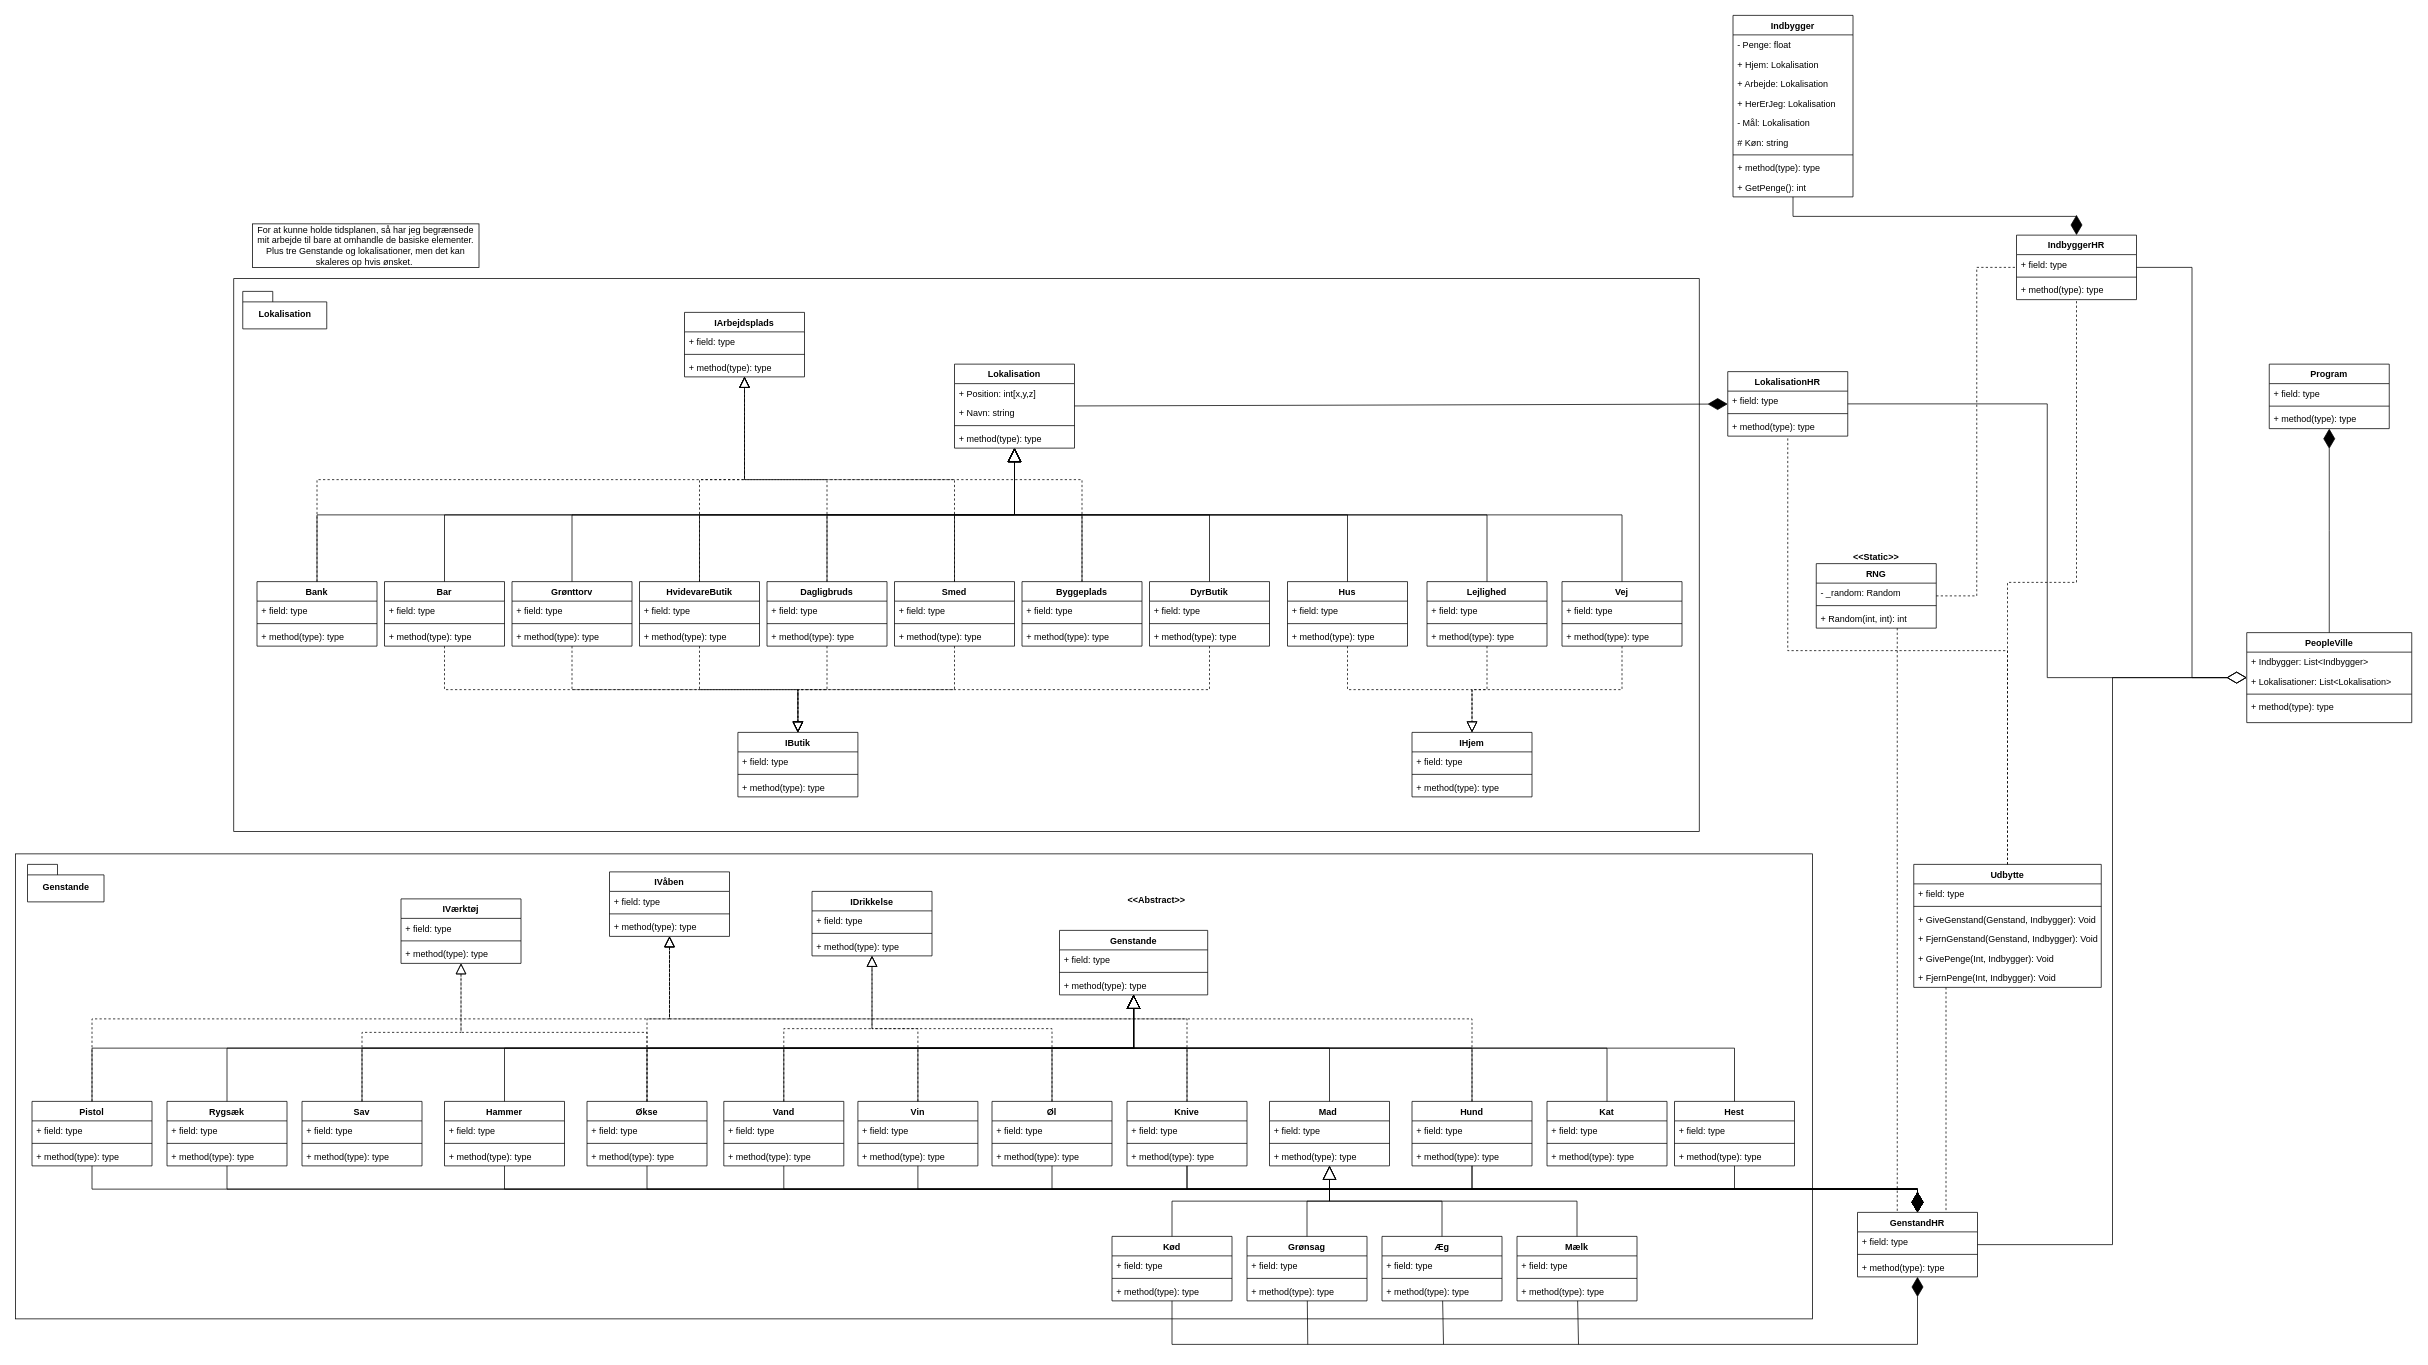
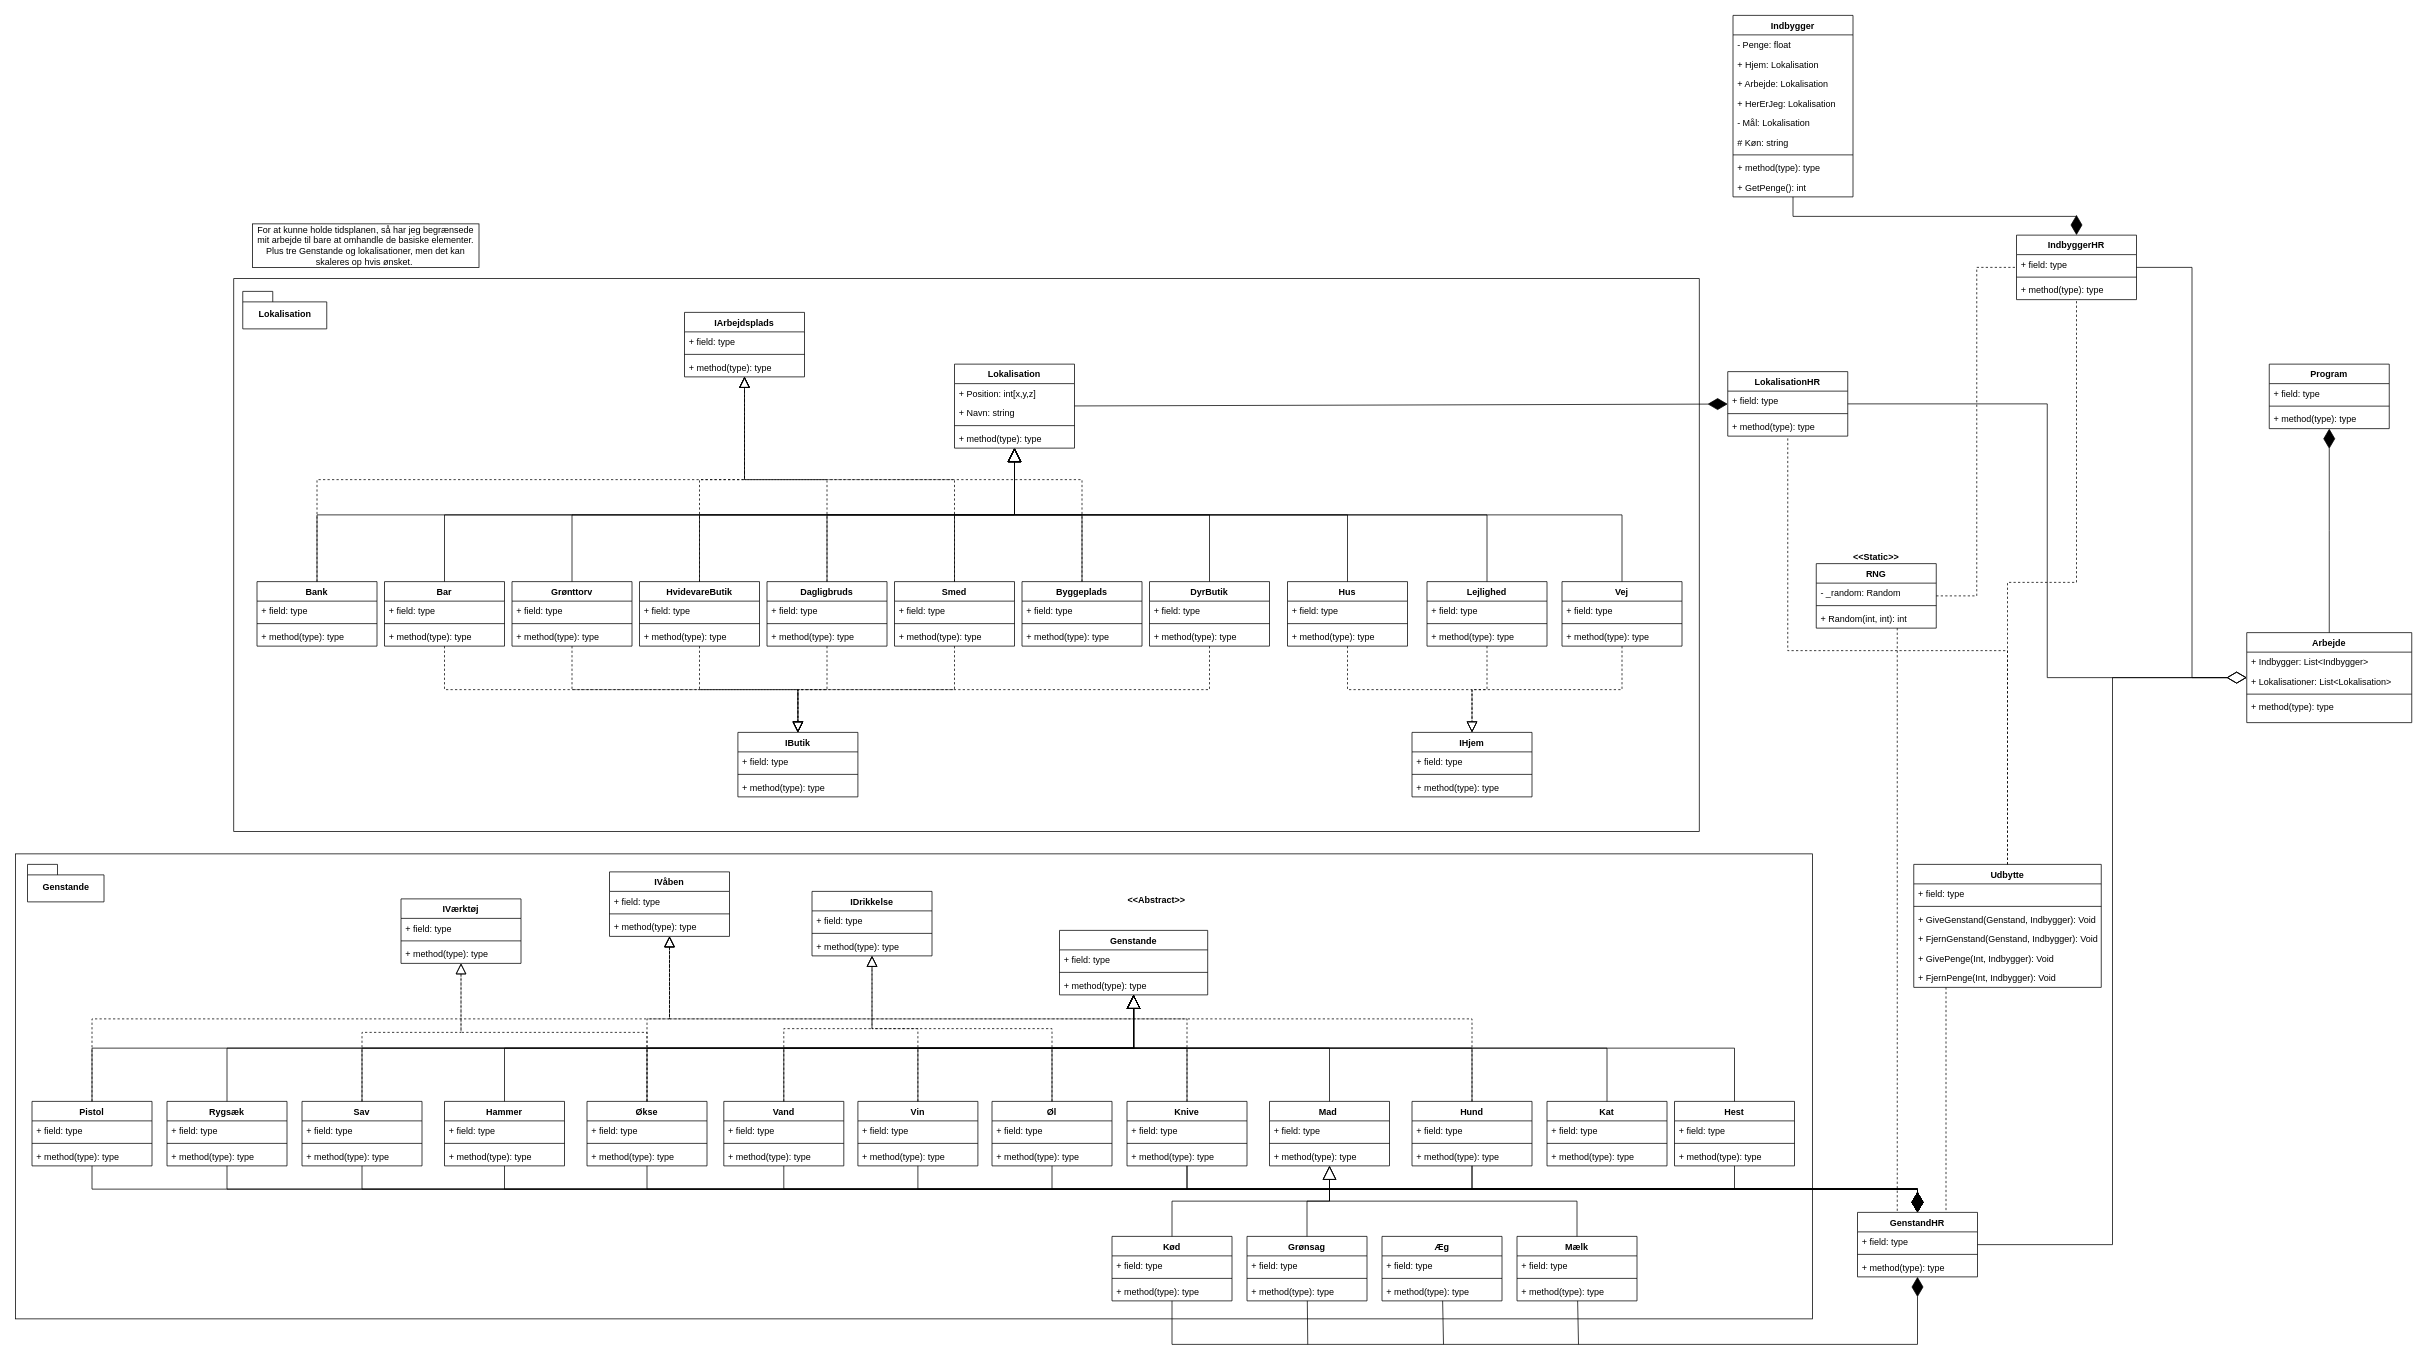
- <mxCell id="4" value="PeopleVille" style="swimlane;fontStyle=1;align=center;verticalAlign=top;childLayout=stackLayout;horizontal=1;startSize=26;horizontalStack=0;resizeParent=1;resizeParentMax=0;resizeLast=0;collapsible=1;marginBottom=0;" parent="1" vertex="1"><mxGeometry x="2995" y="843" width="220" height="120" as="geometry" /></mxCell>
+ <mxCell id="4" value="Arbejde" style="swimlane;fontStyle=1;align=center;verticalAlign=top;childLayout=stackLayout;horizontal=1;startSize=26;horizontalStack=0;resizeParent=1;resizeParentMax=0;resizeLast=0;collapsible=1;marginBottom=0;" parent="1" vertex="1"><mxGeometry x="2995" y="843" width="220" height="120" as="geometry" /></mxCell>
+ <mxCell id="250" value="" style="endArrow=diamondThin;endFill=1;endSize=24;html=1;rounded=0;elbow=vertical;edgeStyle=elbowEdgeStyle;" parent="1" source="158" target="241" edge="1"><mxGeometry width="160" relative="1" as="geometry"><mxPoint x="2409.013" y="1498" as="sourcePoint" /><mxPoint x="2634.987" y="1353" as="targetPoint" /></mxGeometry></mxCell>
- <mxCell id="216" value="" style="endArrow=block;endSize=16;endFill=0;html=1;rounded=0;edgeStyle=elbowEdgeStyle;elbow=vertical;" parent="1" source="107" target="95" edge="1"><mxGeometry y="-50" width="160" relative="1" as="geometry"><mxPoint x="3132" y="1921" as="sourcePoint" /><mxPoint x="2312" y="1743" as="targetPoint" /><mxPoint as="offset" /></mxGeometry></mxCell>
